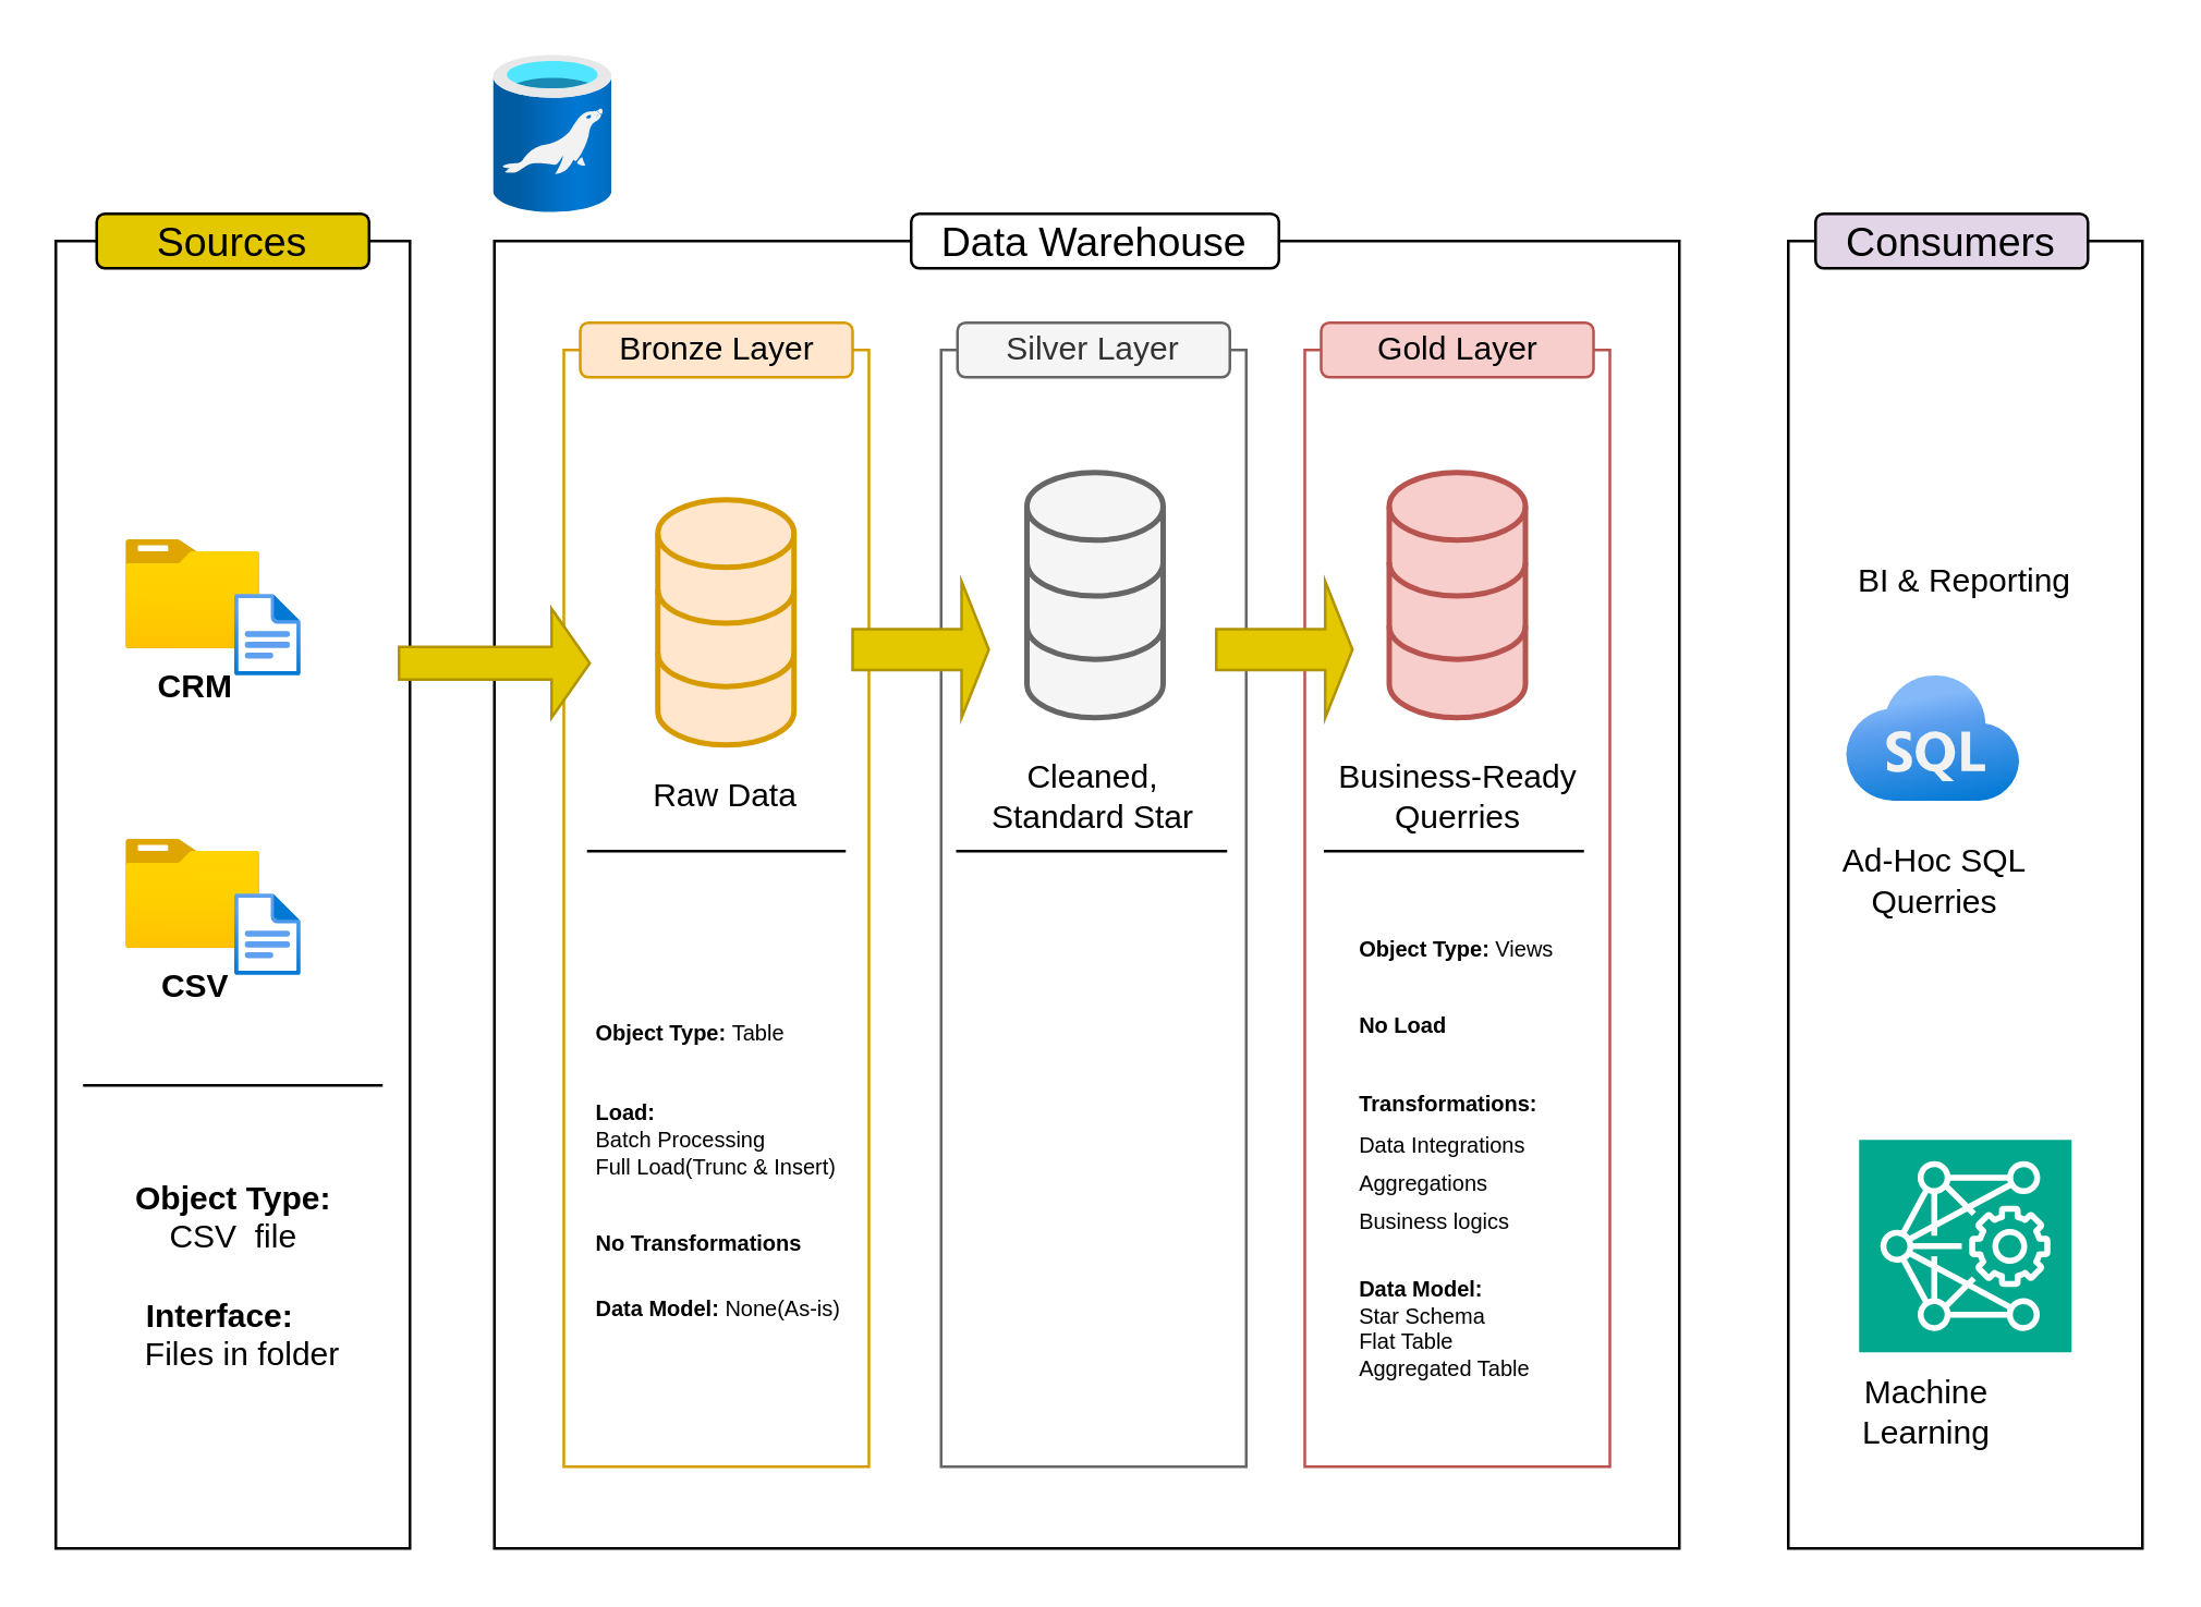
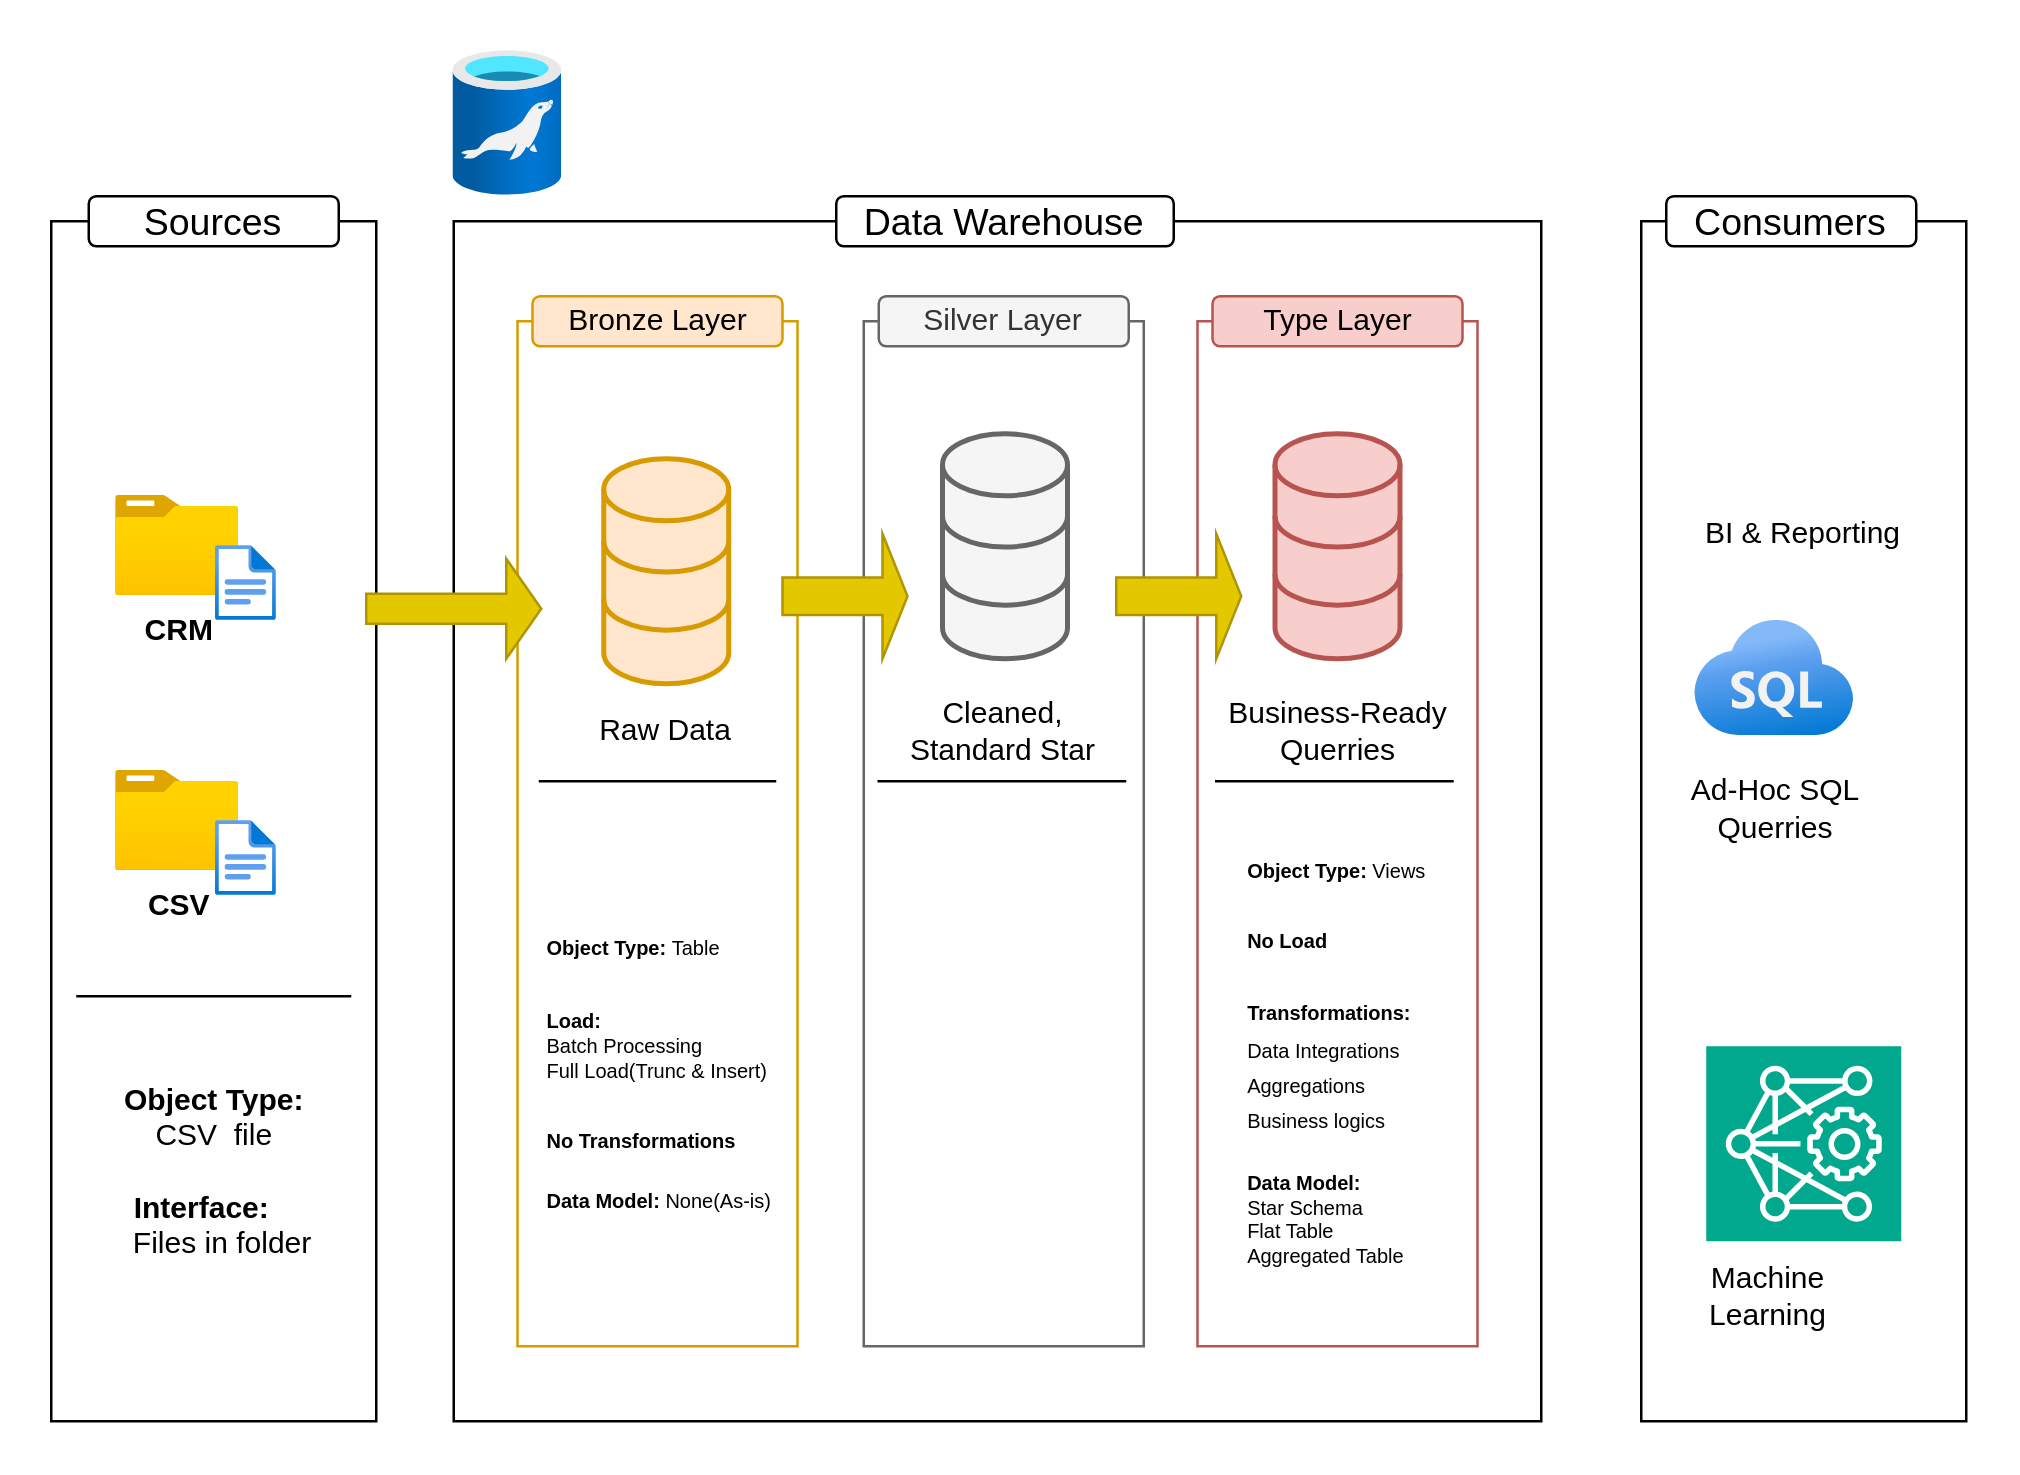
- <mxCell id="6" value="&lt;font style=&quot;font-size: 15px;&quot;&gt;Sources&lt;/font&gt;" style="rounded=1;whiteSpace=wrap;html=1;fillColor=#e3c800;" parent="1" vertex="1"><mxGeometry x="35" y="78" width="100" height="20" as="geometry" /></mxCell>
+ <mxCell id="6" value="&lt;font style=&quot;font-size: 15px;&quot;&gt;Sources&lt;/font&gt;" style="rounded=1;whiteSpace=wrap;html=1;" parent="1" vertex="1"><mxGeometry x="35" y="78" width="100" height="20" as="geometry" /></mxCell>
- <mxCell id="7" value="&lt;font style=&quot;font-size: 15px;&quot;&gt;Consumers&lt;/font&gt;" style="rounded=1;whiteSpace=wrap;html=1;fillColor=#e1d5e7;" parent="1" vertex="1"><mxGeometry x="666" y="78" width="100" height="20" as="geometry" /></mxCell>
+ <mxCell id="7" value="&lt;font style=&quot;font-size: 15px;&quot;&gt;Consumers&lt;/font&gt;" style="rounded=1;whiteSpace=wrap;html=1;" parent="1" vertex="1"><mxGeometry x="666" y="78" width="100" height="20" as="geometry" /></mxCell>
- <mxCell id="13" value="&lt;font&gt;Gold Layer&lt;/font&gt;" style="rounded=1;whiteSpace=wrap;html=1;fillColor=#f8cecc;strokeColor=#b85450;" parent="1" vertex="1"><mxGeometry x="484.5" y="118" width="100" height="20" as="geometry" /></mxCell>
+ <mxCell id="13" value="&lt;font&gt;Type Layer&lt;/font&gt;" style="rounded=1;whiteSpace=wrap;html=1;fillColor=#f8cecc;strokeColor=#b85450;" parent="1" vertex="1"><mxGeometry x="484.5" y="118" width="100" height="20" as="geometry" /></mxCell>
